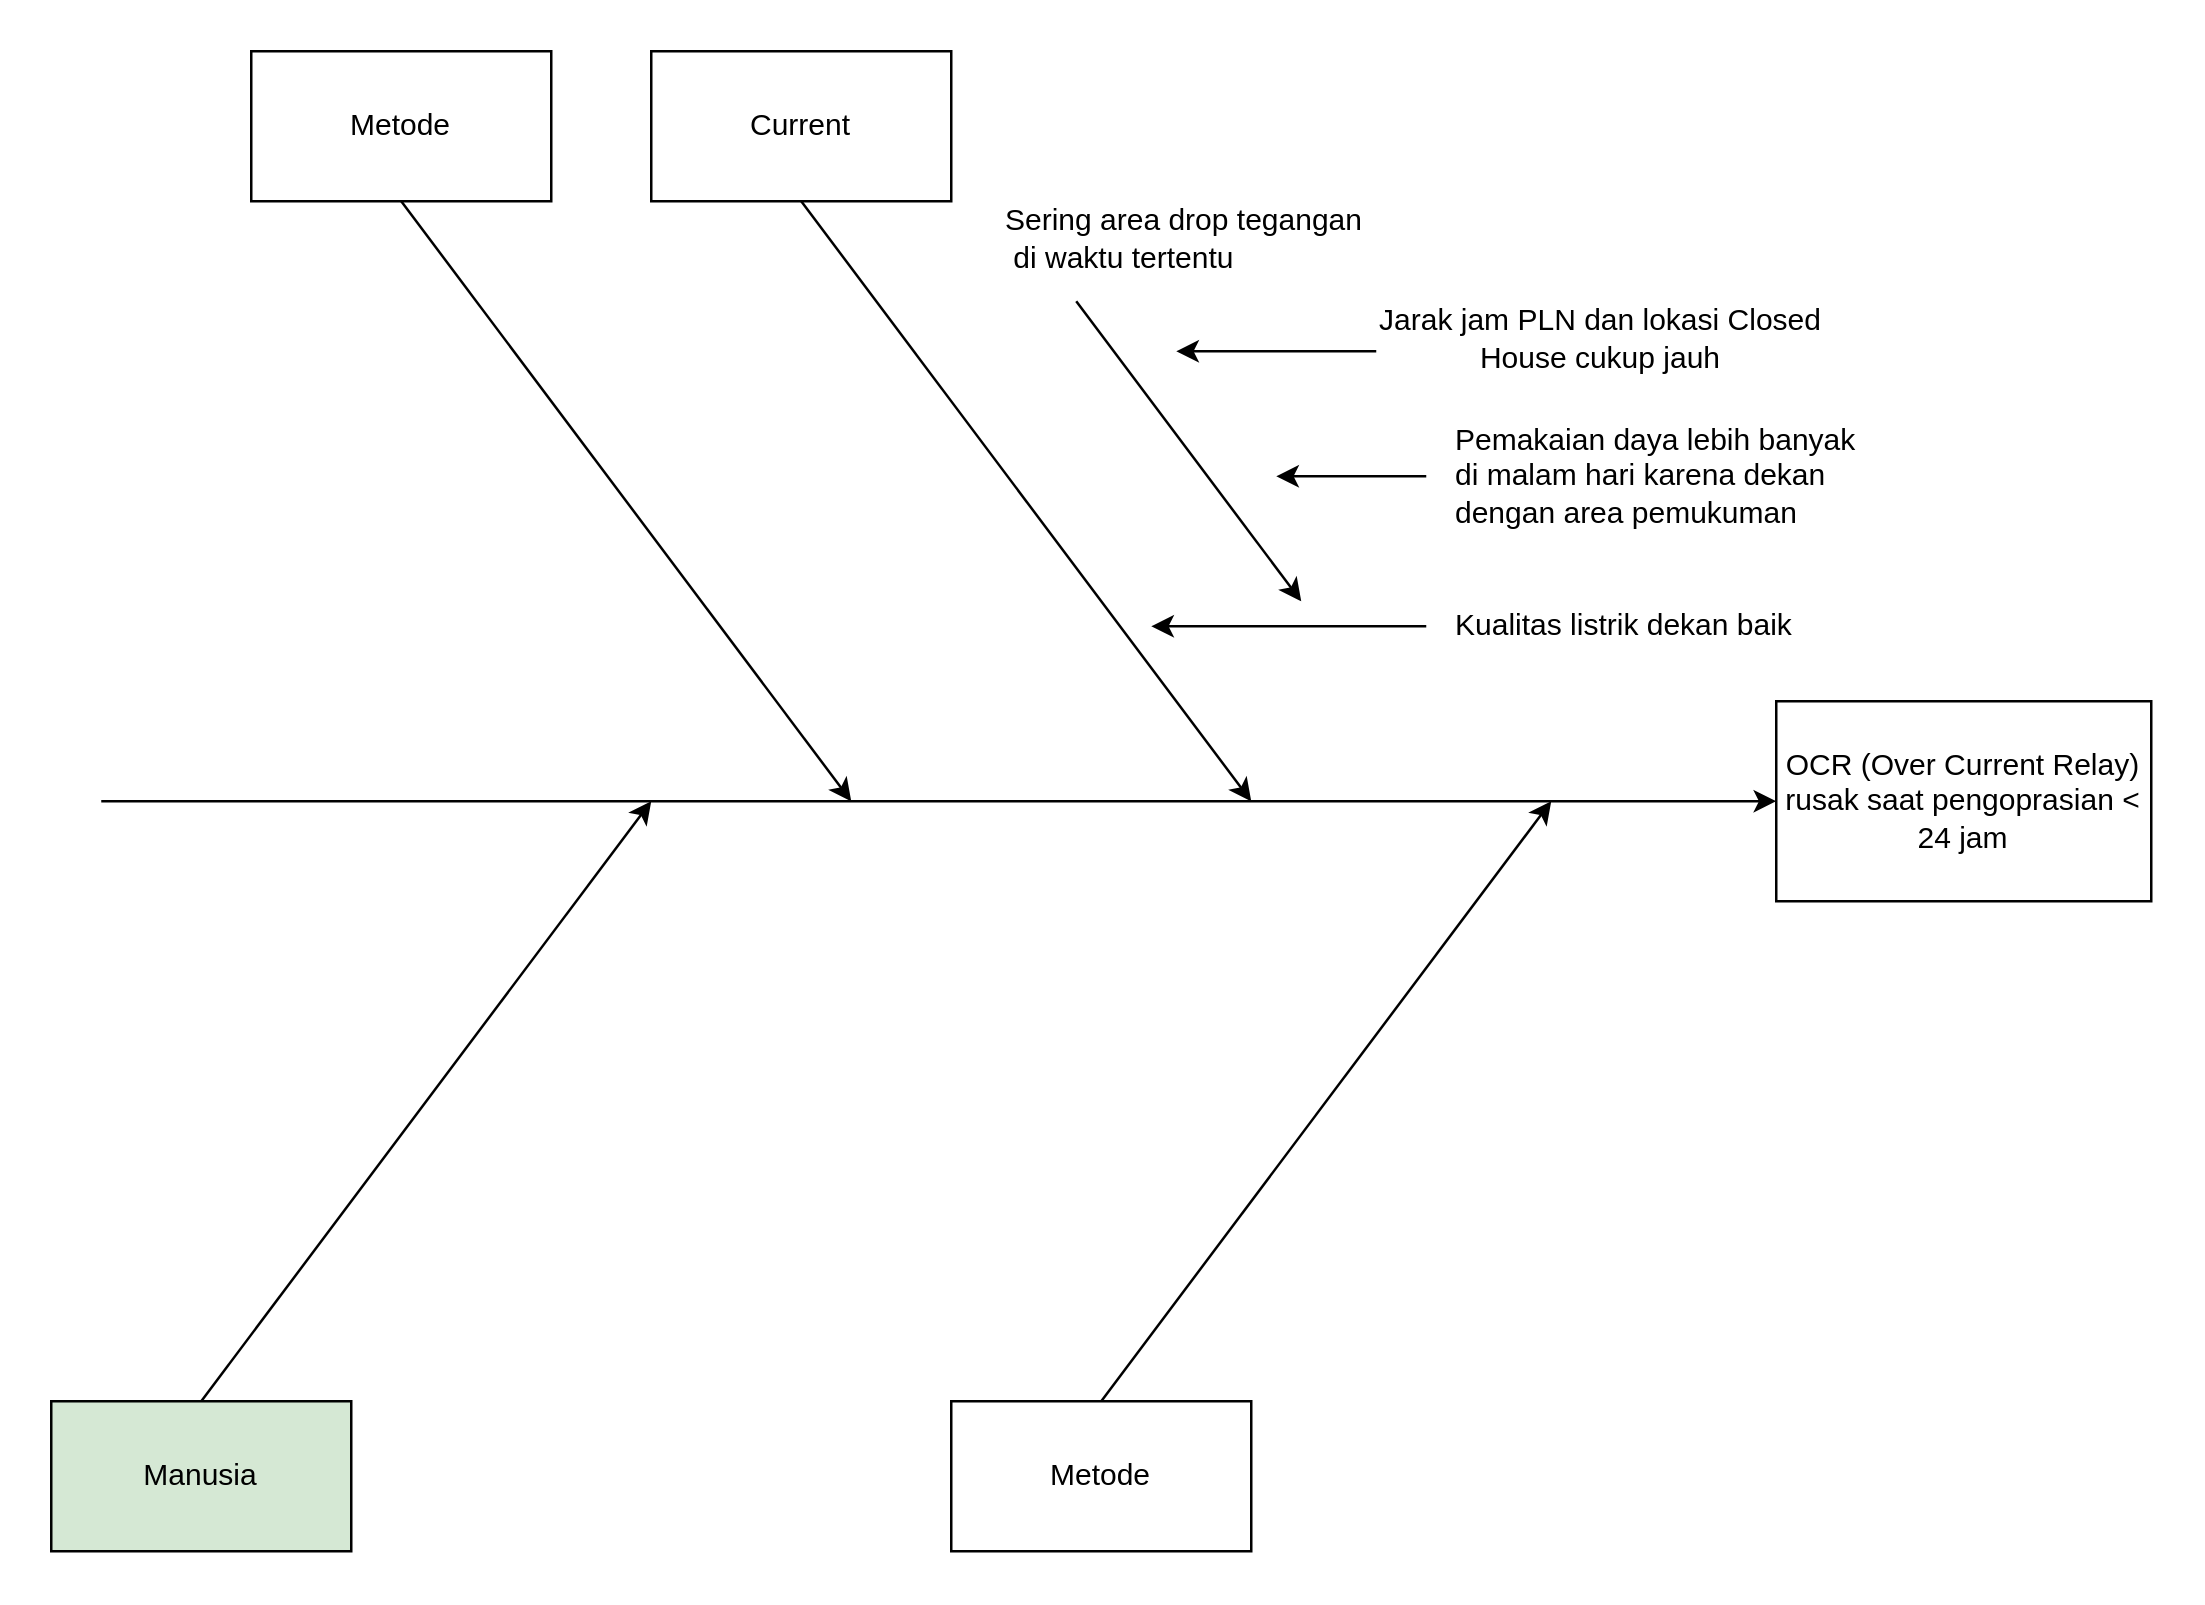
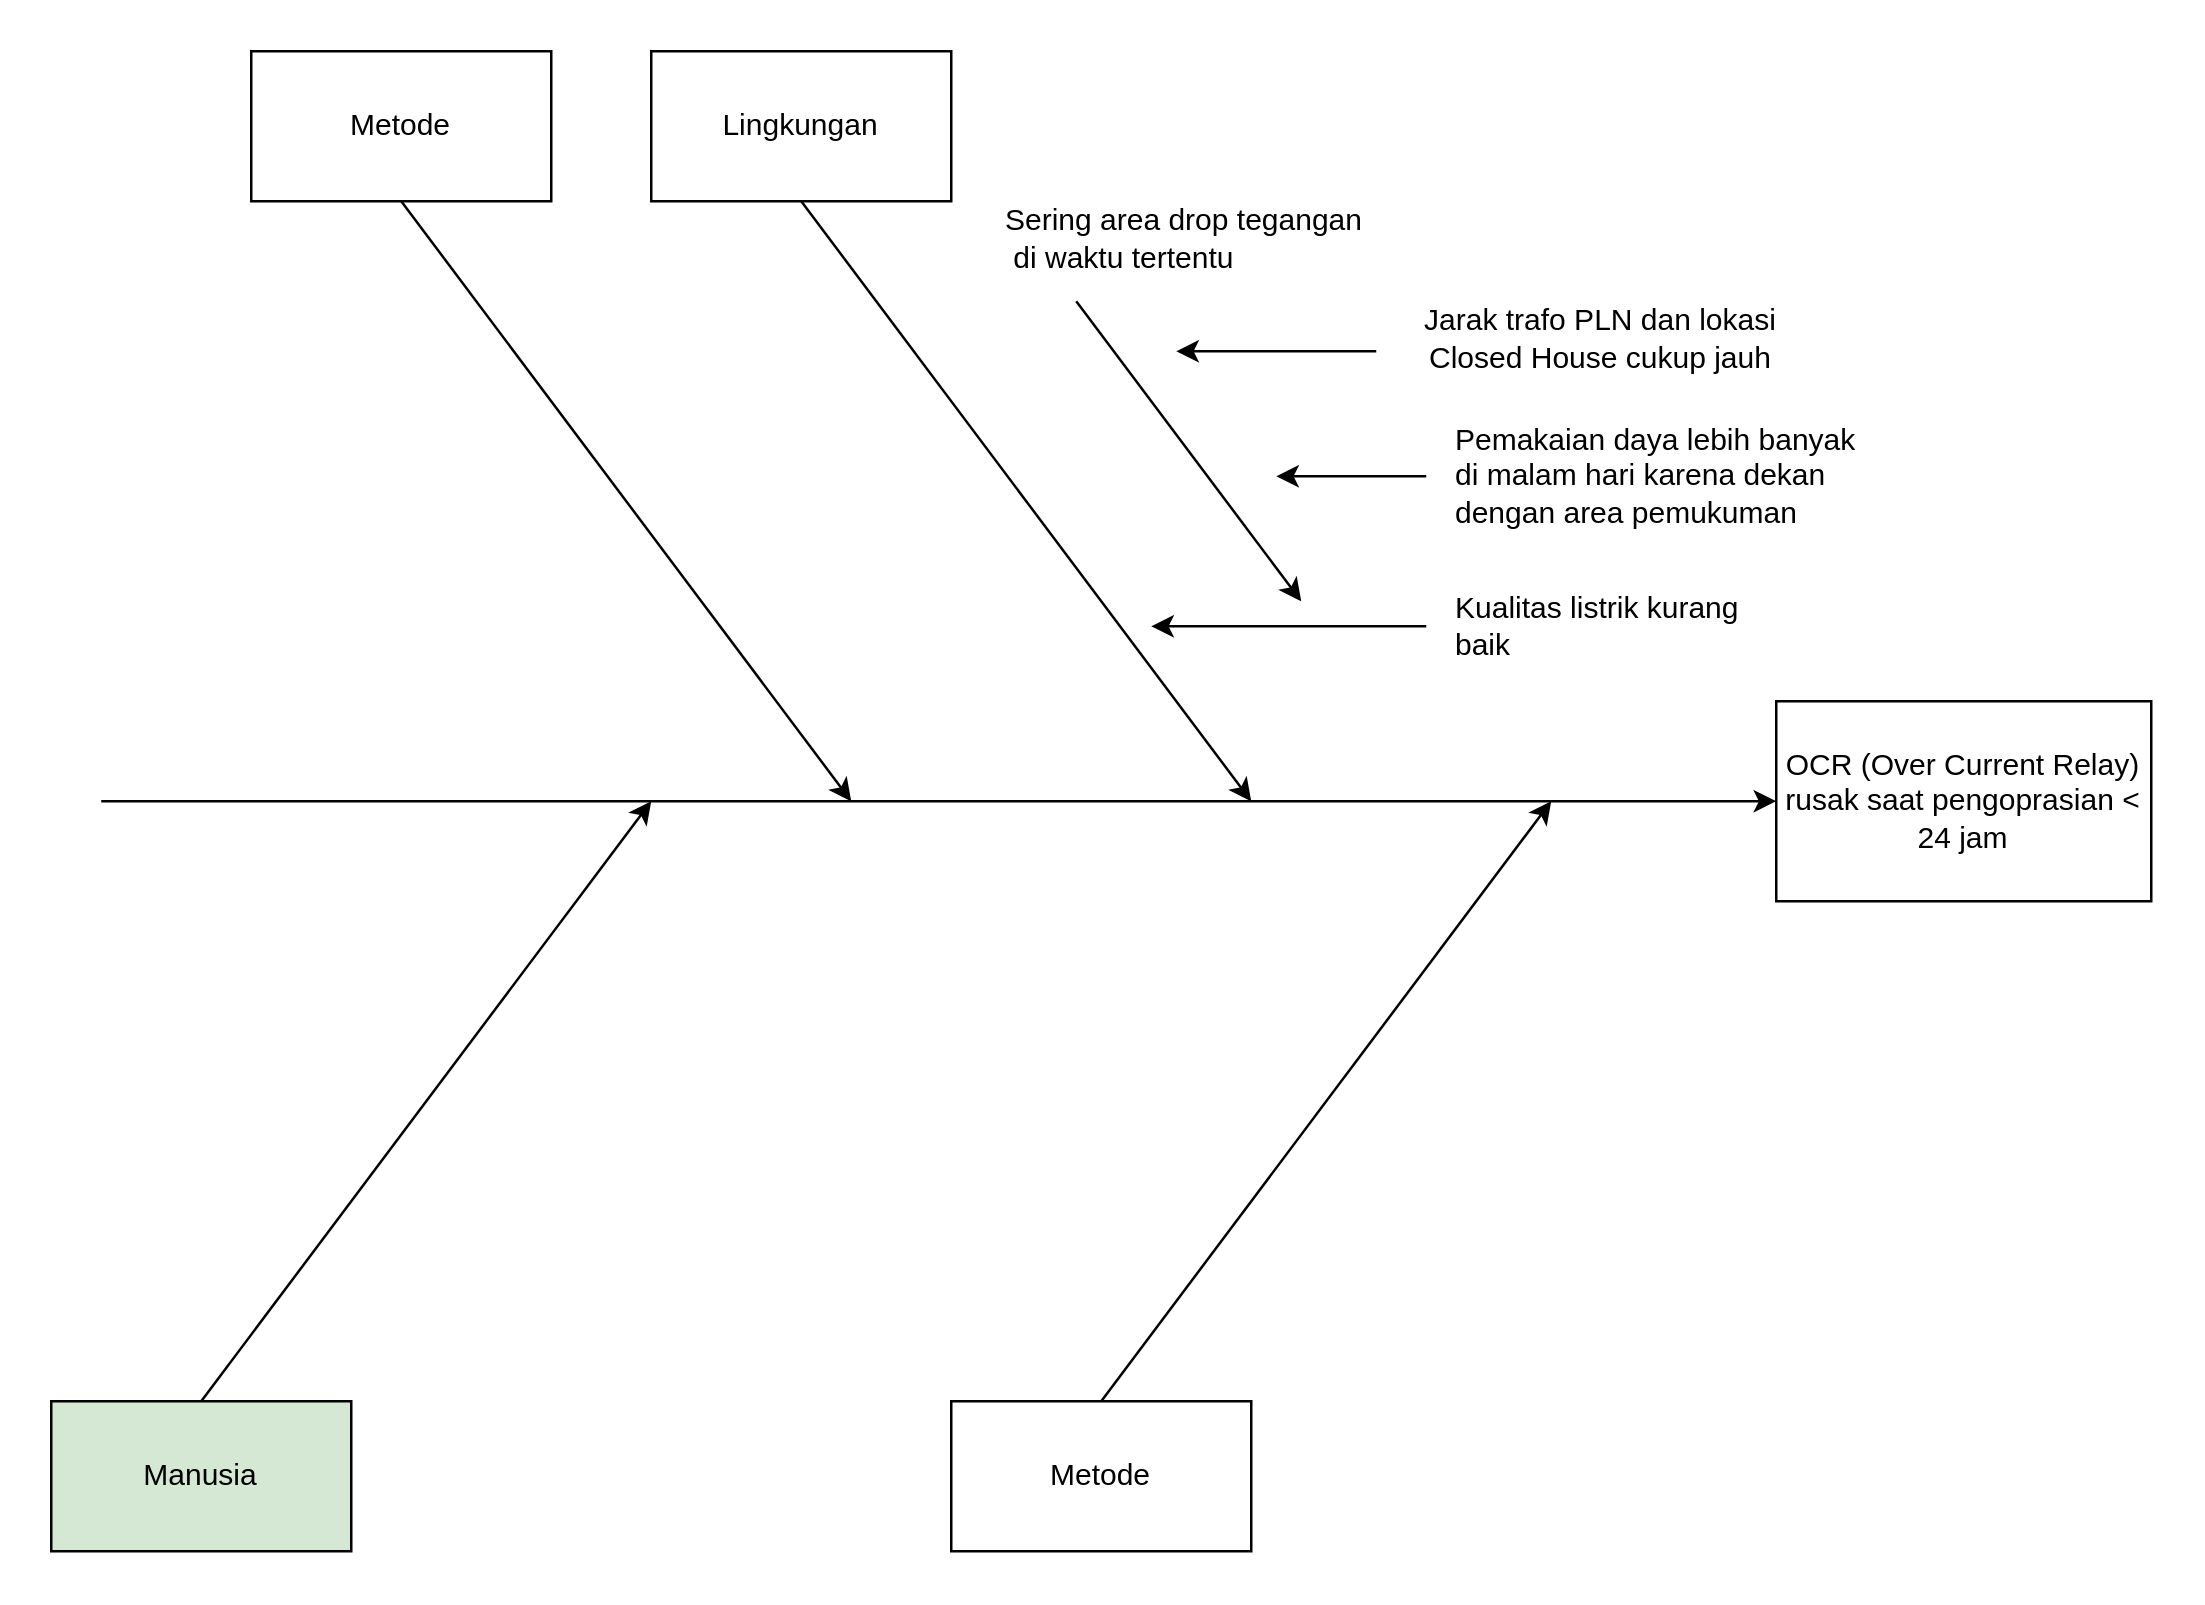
- <mxCell id="5" value="Current" style="rounded=0;whiteSpace=wrap;html=1;" vertex="1" parent="1"><mxGeometry x="260" y="20" width="120" height="60" as="geometry" /></mxCell>
+ <mxCell id="5" value="Lingkungan" style="rounded=0;whiteSpace=wrap;html=1;" vertex="1" parent="1"><mxGeometry x="260" y="20" width="120" height="60" as="geometry" /></mxCell>
- <mxCell id="17" value="Jarak jam PLN dan lokasi Closed House cukup jauh" style="text;html=1;strokeColor=none;fillColor=none;align=center;verticalAlign=middle;whiteSpace=wrap;rounded=0;" vertex="1" parent="1"><mxGeometry x="550" y="120" width="180" height="30" as="geometry" /></mxCell>
+ <mxCell id="17" value="Jarak trafo PLN dan lokasi Closed House cukup jauh" style="text;html=1;strokeColor=none;fillColor=none;align=center;verticalAlign=middle;whiteSpace=wrap;rounded=0;" vertex="1" parent="1"><mxGeometry x="550" y="120" width="180" height="30" as="geometry" /></mxCell>
- <mxCell id="13" value="Kualitas listrik dekan baik" style="text;html=1;strokeColor=none;fillColor=none;align=left;verticalAlign=middle;whiteSpace=wrap;rounded=0;" vertex="1" parent="1"><mxGeometry x="580" y="240" width="140" height="20" as="geometry" /></mxCell>
+ <mxCell id="13" value="Kualitas listrik kurang baik" style="text;html=1;strokeColor=none;fillColor=none;align=left;verticalAlign=middle;whiteSpace=wrap;rounded=0;" vertex="1" parent="1"><mxGeometry x="580" y="240" width="140" height="20" as="geometry" /></mxCell>
